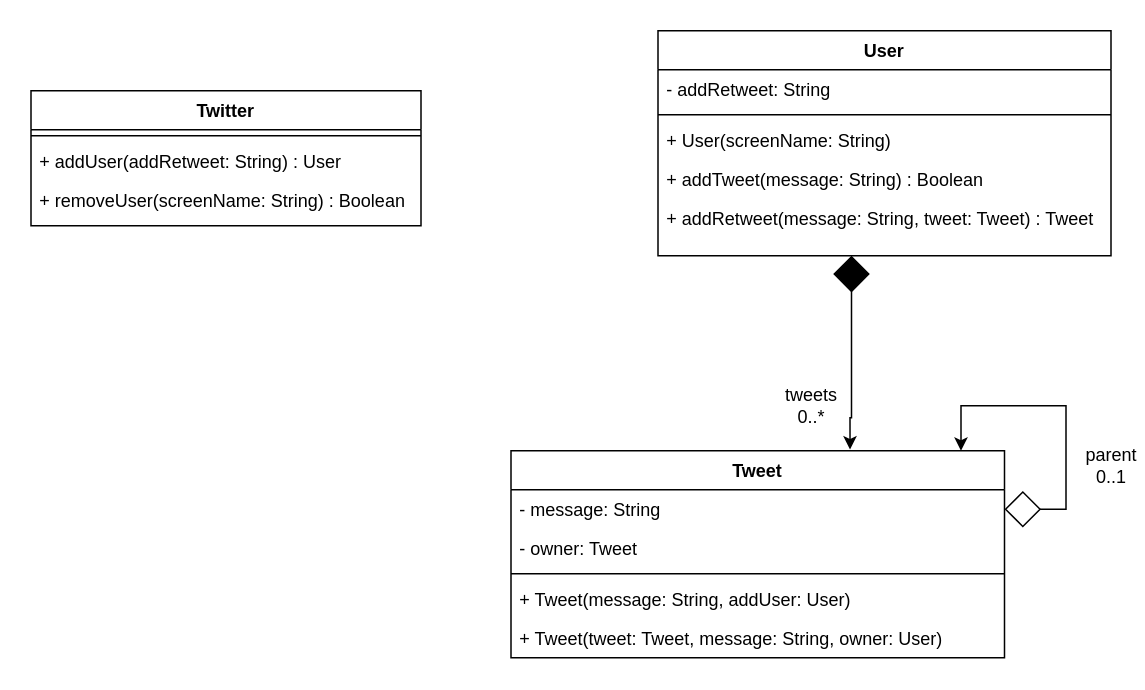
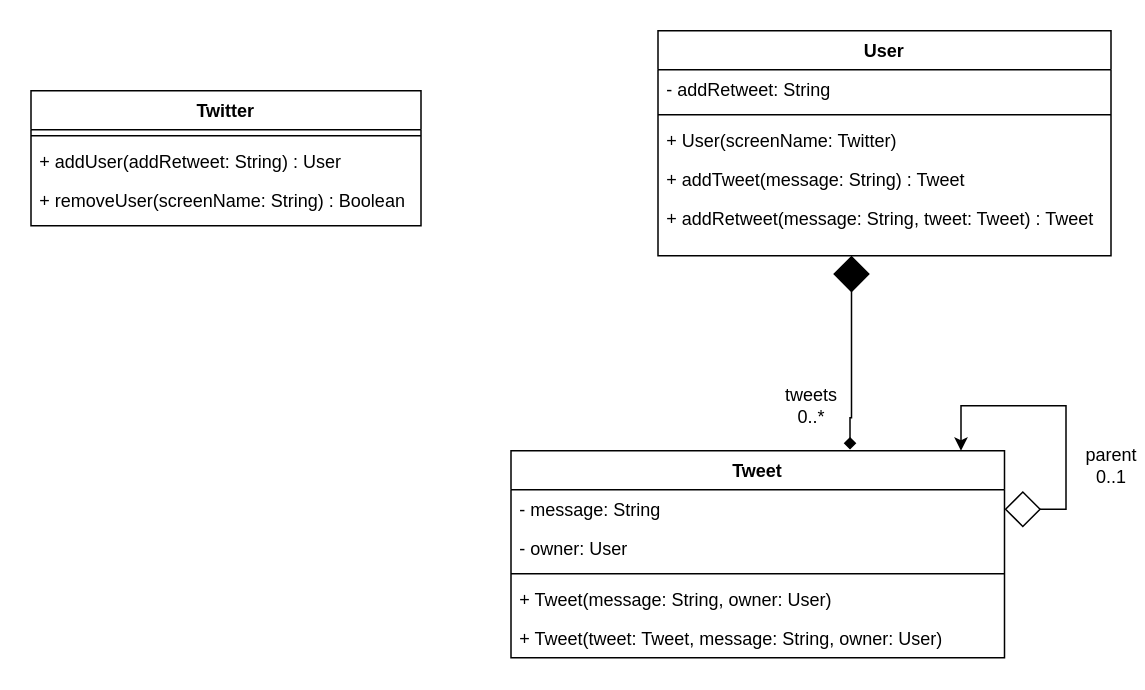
- <mxCell id="10" value="+ User(screenName: String)" style="text;align=left;verticalAlign=top;spacingLeft=4;spacingRight=4;overflow=hidden;rotatable=0;points=[[0,0.5],[1,0.5]];portConstraint=eastwest;" vertex="1" parent="7"><mxGeometry y="60" width="302" height="26" as="geometry" /></mxCell>
+ <mxCell id="10" value="+ User(screenName: Twitter)" style="text;align=left;verticalAlign=top;spacingLeft=4;spacingRight=4;overflow=hidden;rotatable=0;points=[[0,0.5],[1,0.5]];portConstraint=eastwest;" vertex="1" parent="7"><mxGeometry y="60" width="302" height="26" as="geometry" /></mxCell>
- <mxCell id="11" value="+ addTweet(message: String) : Boolean" style="text;align=left;verticalAlign=top;spacingLeft=4;spacingRight=4;overflow=hidden;rotatable=0;points=[[0,0.5],[1,0.5]];portConstraint=eastwest;" parent="7" vertex="1"><mxGeometry y="86" width="302" height="26" as="geometry" /></mxCell>
+ <mxCell id="11" value="+ addTweet(message: String) : Tweet" style="text;align=left;verticalAlign=top;spacingLeft=4;spacingRight=4;overflow=hidden;rotatable=0;points=[[0,0.5],[1,0.5]];portConstraint=eastwest;" parent="7" vertex="1"><mxGeometry y="86" width="302" height="26" as="geometry" /></mxCell>
- <mxCell id="6" style="edgeStyle=orthogonalEdgeStyle;rounded=0;jumpSize=23;orthogonalLoop=1;jettySize=auto;html=1;startArrow=diamond;startFill=1;startSize=22;endSize=6;strokeColor=default;entryX=0.687;entryY=-0.006;entryDx=0;entryDy=0;entryPerimeter=0;" edge="1" parent="1" source="7" target="13"><mxGeometry relative="1" as="geometry"><mxPoint x="589" y="280" as="targetPoint" /><Array as="points"><mxPoint x="567" y="278" /><mxPoint x="566" y="278" /></Array></mxGeometry></mxCell>
+ <mxCell id="6" style="edgeStyle=orthogonalEdgeStyle;rounded=0;jumpSize=23;orthogonalLoop=1;jettySize=auto;html=1;startArrow=diamond;startFill=1;startSize=22;endSize=6;strokeColor=default;entryX=0.687;entryY=-0.006;entryDx=0;entryDy=0;entryPerimeter=0;endArrow=diamond;" edge="1" parent="1" source="7" target="13"><mxGeometry relative="1" as="geometry"><mxPoint x="589" y="280" as="targetPoint" /><Array as="points"><mxPoint x="567" y="278" /><mxPoint x="566" y="278" /></Array></mxGeometry></mxCell>
- <mxCell id="15" value="- owner: Tweet" style="text;align=left;verticalAlign=top;spacingLeft=4;spacingRight=4;overflow=hidden;rotatable=0;points=[[0,0.5],[1,0.5]];portConstraint=eastwest;rounded=0;shadow=0;html=0;" vertex="1" parent="13"><mxGeometry y="52" width="329" height="26" as="geometry" /></mxCell>
+ <mxCell id="15" value="- owner: User" style="text;align=left;verticalAlign=top;spacingLeft=4;spacingRight=4;overflow=hidden;rotatable=0;points=[[0,0.5],[1,0.5]];portConstraint=eastwest;rounded=0;shadow=0;html=0;" vertex="1" parent="13"><mxGeometry y="52" width="329" height="26" as="geometry" /></mxCell>
- <mxCell id="18" value="+ Tweet(message: String, addUser: User)" style="text;align=left;verticalAlign=top;spacingLeft=4;spacingRight=4;overflow=hidden;rotatable=0;points=[[0,0.5],[1,0.5]];portConstraint=eastwest;" vertex="1" parent="13"><mxGeometry y="86" width="329" height="26" as="geometry" /></mxCell>
+ <mxCell id="18" value="+ Tweet(message: String, owner: User)" style="text;align=left;verticalAlign=top;spacingLeft=4;spacingRight=4;overflow=hidden;rotatable=0;points=[[0,0.5],[1,0.5]];portConstraint=eastwest;" vertex="1" parent="13"><mxGeometry y="86" width="329" height="26" as="geometry" /></mxCell>
